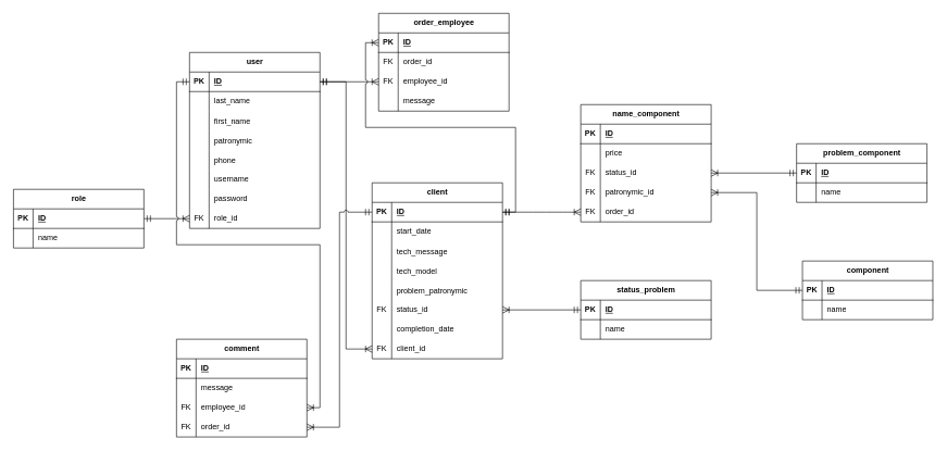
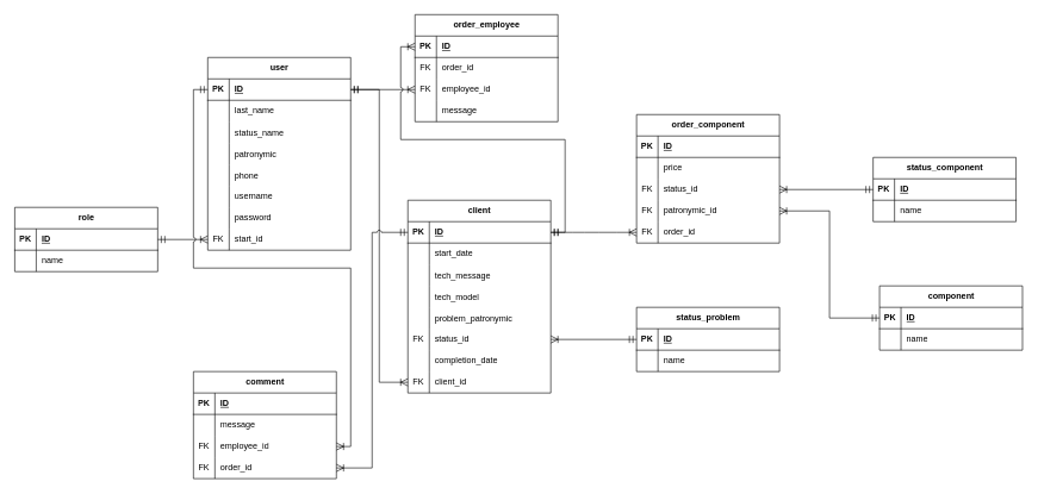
- <mxCell id="93" value="name_component" style="shape=table;startSize=30;container=1;collapsible=1;childLayout=tableLayout;fixedRows=1;rowLines=0;fontStyle=1;align=center;resizeLast=1;html=1;" vertex="1" parent="1"><mxGeometry x="890" y="160" width="200" height="180" as="geometry" /></mxCell>
+ <mxCell id="93" value="order_component" style="shape=table;startSize=30;container=1;collapsible=1;childLayout=tableLayout;fixedRows=1;rowLines=0;fontStyle=1;align=center;resizeLast=1;html=1;" vertex="1" parent="1"><mxGeometry x="890" y="160" width="200" height="180" as="geometry" /></mxCell>
- <mxCell id="36" value="first_name" style="shape=partialRectangle;connectable=0;fillColor=none;top=0;left=0;bottom=0;right=0;align=left;spacingLeft=6;overflow=hidden;" vertex="1" parent="34"><mxGeometry x="30" width="170" height="30" as="geometry"><mxRectangle width="170" height="30" as="alternateBounds" /></mxGeometry></mxCell>
+ <mxCell id="36" value="status_name" style="shape=partialRectangle;connectable=0;fillColor=none;top=0;left=0;bottom=0;right=0;align=left;spacingLeft=6;overflow=hidden;" vertex="1" parent="34"><mxGeometry x="30" width="170" height="30" as="geometry"><mxRectangle width="170" height="30" as="alternateBounds" /></mxGeometry></mxCell>
- <mxCell id="66" value="problem_component" style="shape=table;startSize=30;container=1;collapsible=1;childLayout=tableLayout;fixedRows=1;rowLines=0;fontStyle=1;align=center;resizeLast=1;html=1;" vertex="1" parent="1"><mxGeometry x="1221" y="220" width="200" height="90" as="geometry" /></mxCell>
+ <mxCell id="66" value="status_component" style="shape=table;startSize=30;container=1;collapsible=1;childLayout=tableLayout;fixedRows=1;rowLines=0;fontStyle=1;align=center;resizeLast=1;html=1;" vertex="1" parent="1"><mxGeometry x="1221" y="220" width="200" height="90" as="geometry" /></mxCell>
- <mxCell id="51" value="role_id" style="shape=partialRectangle;connectable=0;fillColor=none;top=0;left=0;bottom=0;right=0;align=left;spacingLeft=6;overflow=hidden;whiteSpace=wrap;html=1;" vertex="1" parent="49"><mxGeometry x="30" width="170" height="30" as="geometry"><mxRectangle width="170" height="30" as="alternateBounds" /></mxGeometry></mxCell>
+ <mxCell id="51" value="start_id" style="shape=partialRectangle;connectable=0;fillColor=none;top=0;left=0;bottom=0;right=0;align=left;spacingLeft=6;overflow=hidden;whiteSpace=wrap;html=1;" vertex="1" parent="49"><mxGeometry x="30" width="170" height="30" as="geometry"><mxRectangle width="170" height="30" as="alternateBounds" /></mxGeometry></mxCell>
